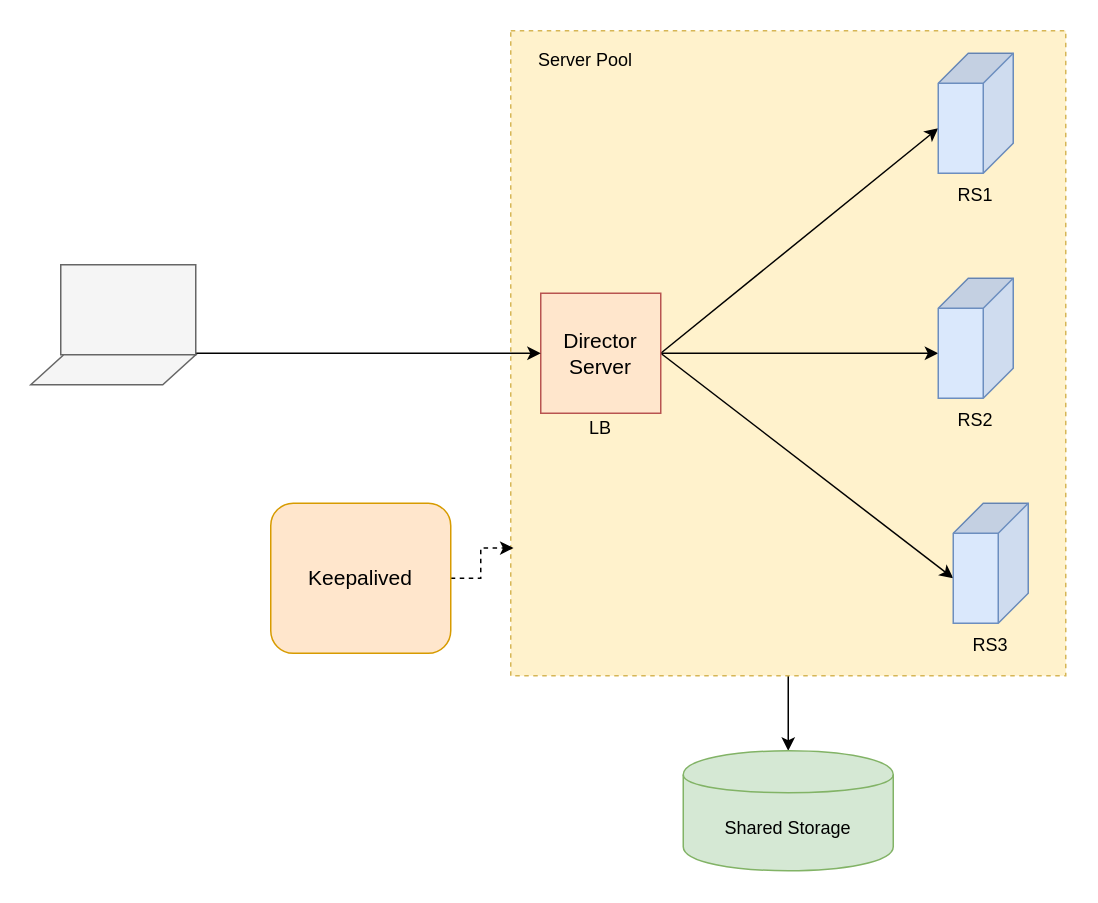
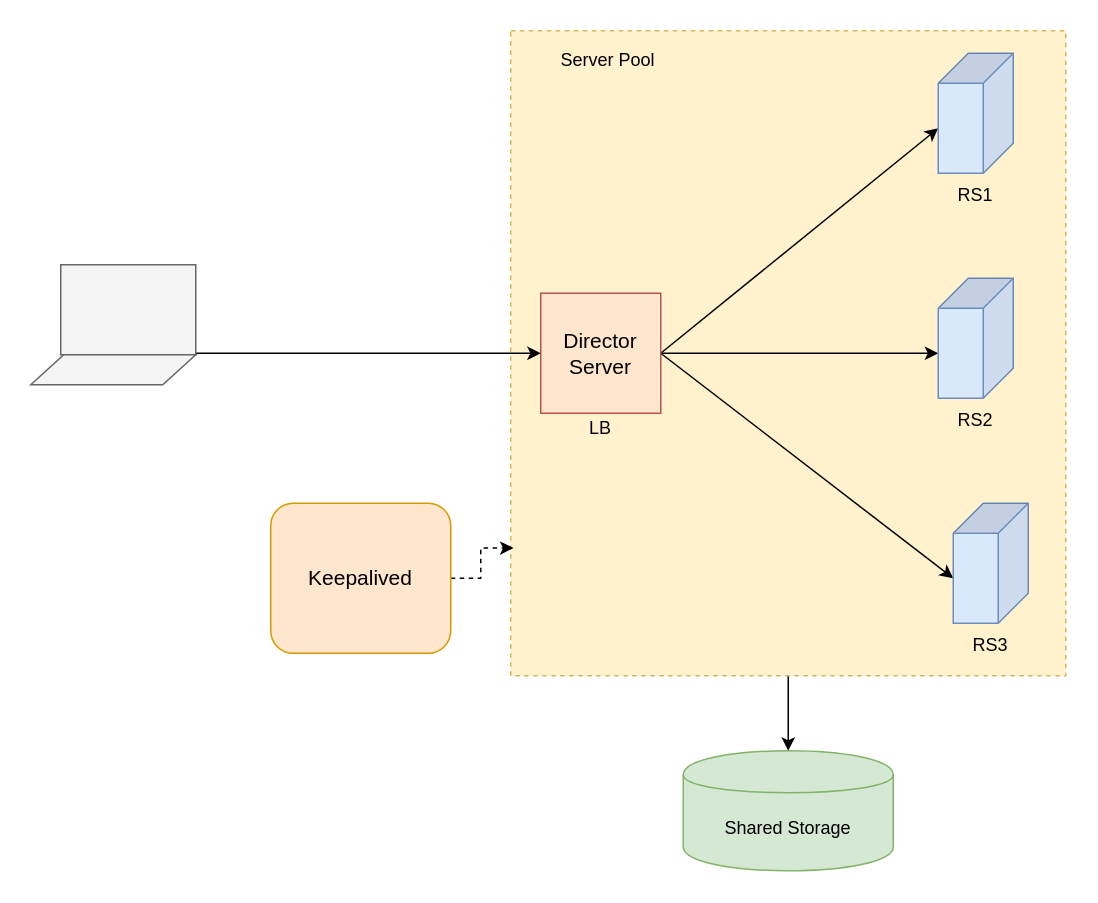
- <mxCell id="14" value="Server Pool" style="text;html=1;strokeColor=none;fillColor=none;align=center;verticalAlign=middle;whiteSpace=wrap;rounded=0;" parent="1" vertex="1"><mxGeometry x="350" y="30" width="80" height="20" as="geometry" /></mxCell>
+ <mxCell id="14" value="Server Pool" style="text;html=1;strokeColor=none;fillColor=none;align=center;verticalAlign=middle;whiteSpace=wrap;rounded=0;" parent="1" vertex="1"><mxGeometry x="365" y="30" width="80" height="20" as="geometry" /></mxCell>
